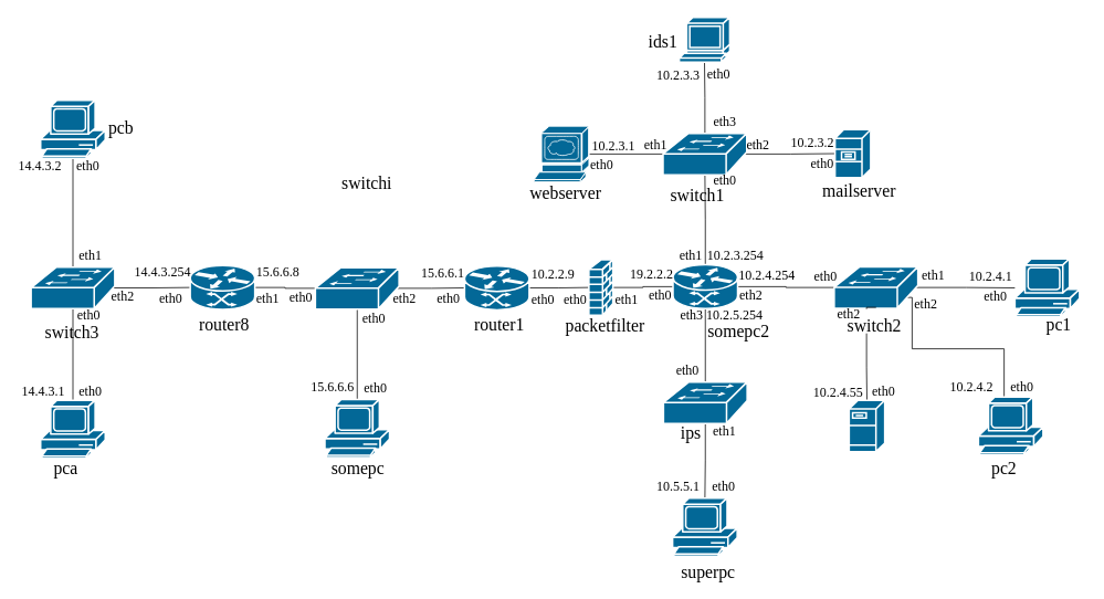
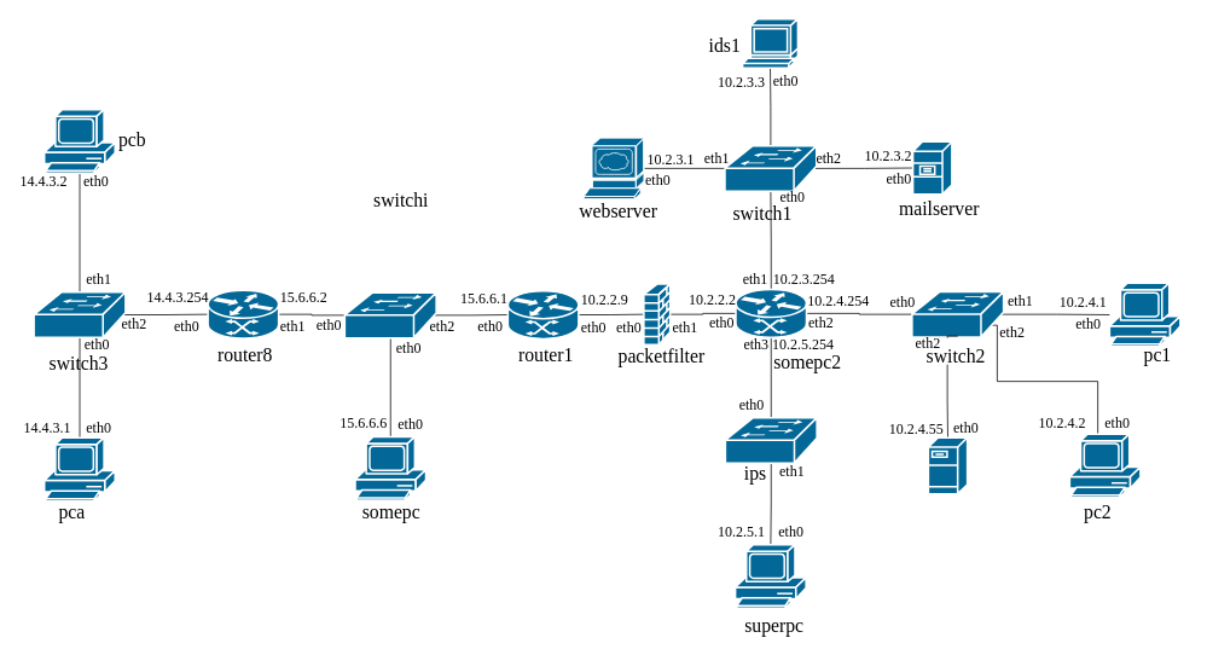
- <mxCell id="135" value="eth3" style="text;fontSize=16;fontFamily=Georgia;labelBackgroundColor=none;labelBorderColor=none;textShadow=0;fontColor=default;horizontal=1;" vertex="1" parent="1"><mxGeometry x="858.5" y="130" width="30" height="30" as="geometry" /></mxCell>
- <mxCell id="109" value="15.6.6.8" style="text;fontSize=16;fontFamily=Georgia;labelBackgroundColor=none;labelBorderColor=none;textShadow=0;fontColor=default;horizontal=1;" vertex="1" parent="1"><mxGeometry x="307" y="311.5" width="70" height="40" as="geometry" /></mxCell>
+ <mxCell id="109" value="15.6.6.2" style="text;fontSize=16;fontFamily=Georgia;labelBackgroundColor=none;labelBorderColor=none;textShadow=0;fontColor=default;horizontal=1;" vertex="1" parent="1"><mxGeometry x="307" y="311.5" width="70" height="40" as="geometry" /></mxCell>
- <mxCell id="122" value="19.2.2.2" style="text;fontSize=16;fontFamily=Georgia;labelBackgroundColor=none;labelBorderColor=none;textShadow=0;fontColor=default;horizontal=1;" vertex="1" parent="1"><mxGeometry x="758" y="313.5" width="70" height="40" as="geometry" /></mxCell>
+ <mxCell id="122" value="10.2.2.2" style="text;fontSize=16;fontFamily=Georgia;labelBackgroundColor=none;labelBorderColor=none;textShadow=0;fontColor=default;horizontal=1;" vertex="1" parent="1"><mxGeometry x="758" y="313.5" width="70" height="40" as="geometry" /></mxCell>
- <mxCell id="112" value="10.5.5.1" style="text;fontSize=16;fontFamily=Georgia;labelBackgroundColor=none;labelBorderColor=none;textShadow=0;fontColor=default;horizontal=1;" vertex="1" parent="111"><mxGeometry width="70" height="40" as="geometry" /></mxCell>
+ <mxCell id="112" value="10.2.5.1" style="text;fontSize=16;fontFamily=Georgia;labelBackgroundColor=none;labelBorderColor=none;textShadow=0;fontColor=default;horizontal=1;" vertex="1" parent="111"><mxGeometry width="70" height="40" as="geometry" /></mxCell>
